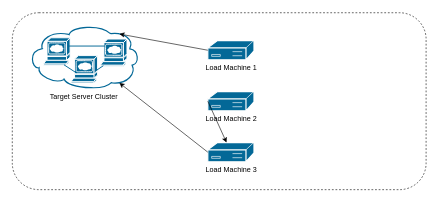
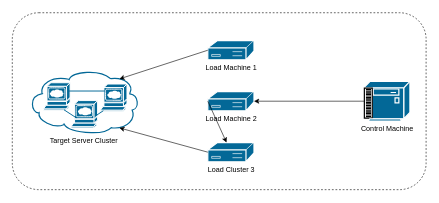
- <mxCell id="3" value="Target Server Cluster" style="shape=mxgraph.cisco.storage.web_cluster;html=1;pointerEvents=1;dashed=0;fillColor=#036897;strokeColor=#ffffff;strokeWidth=2;verticalLabelPosition=bottom;verticalAlign=top;align=center;outlineConnect=0;" vertex="1" parent="1"><mxGeometry x="46" y="40" width="186" height="106" as="geometry" /></mxCell>
+ <mxCell id="3" value="Target Server Cluster" style="shape=mxgraph.cisco.storage.web_cluster;html=1;pointerEvents=1;dashed=0;fillColor=#036897;strokeColor=#ffffff;strokeWidth=2;verticalLabelPosition=bottom;verticalAlign=top;align=center;outlineConnect=0;" vertex="1" parent="1"><mxGeometry x="46" y="115" width="186" height="106" as="geometry" /></mxCell>
+ <mxCell id="8" value="" style="endArrow=classic;html=1;exitX=0.01;exitY=0.5;exitDx=0;exitDy=0;exitPerimeter=0;entryX=1;entryY=0.5;entryDx=0;entryDy=0;entryPerimeter=0;" edge="1" parent="1" source="7" target="5"><mxGeometry width="50" height="50" relative="1" as="geometry"><mxPoint x="486" y="412" as="sourcePoint" /><mxPoint x="536" y="362" as="targetPoint" /></mxGeometry></mxCell>
+ <mxCell id="7" value="Control Machine" style="shape=mxgraph.cisco.controllers_and_modules.3x74_(floor)_cluster_controller;html=1;pointerEvents=1;dashed=0;fillColor=#036897;strokeColor=#ffffff;strokeWidth=2;verticalLabelPosition=bottom;verticalAlign=top;align=center;outlineConnect=0;" vertex="1" parent="1"><mxGeometry x="606" y="135" width="77" height="66" as="geometry" /></mxCell>
- <mxCell id="6" value="Load Machine 3" style="shape=mxgraph.cisco.controllers_and_modules.3174_(desktop)_cluster_controller;html=1;pointerEvents=1;dashed=0;fillColor=#036897;strokeColor=#ffffff;strokeWidth=2;verticalLabelPosition=bottom;verticalAlign=top;align=center;outlineConnect=0;" vertex="1" parent="1"><mxGeometry x="346" y="237" width="77" height="32" as="geometry" /></mxCell>
+ <mxCell id="6" value="Load Cluster 3" style="shape=mxgraph.cisco.controllers_and_modules.3174_(desktop)_cluster_controller;html=1;pointerEvents=1;dashed=0;fillColor=#036897;strokeColor=#ffffff;strokeWidth=2;verticalLabelPosition=bottom;verticalAlign=top;align=center;outlineConnect=0;" vertex="1" parent="1"><mxGeometry x="346" y="237" width="77" height="32" as="geometry" /></mxCell>
